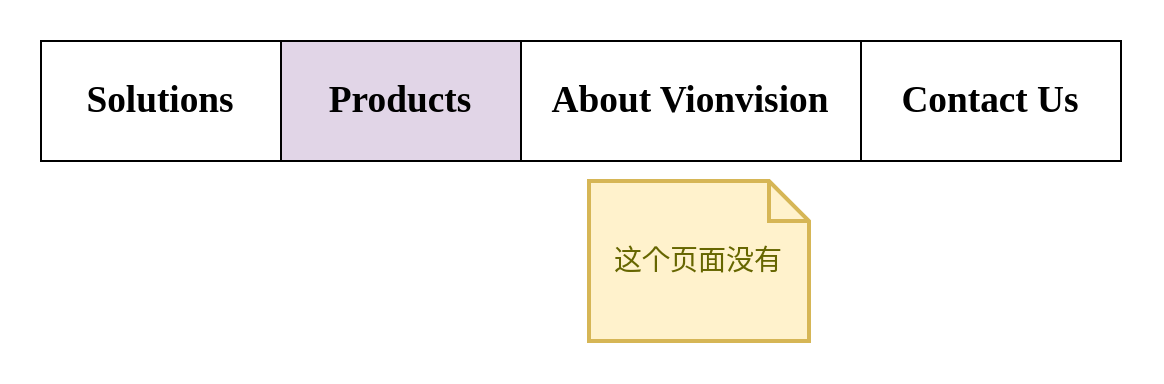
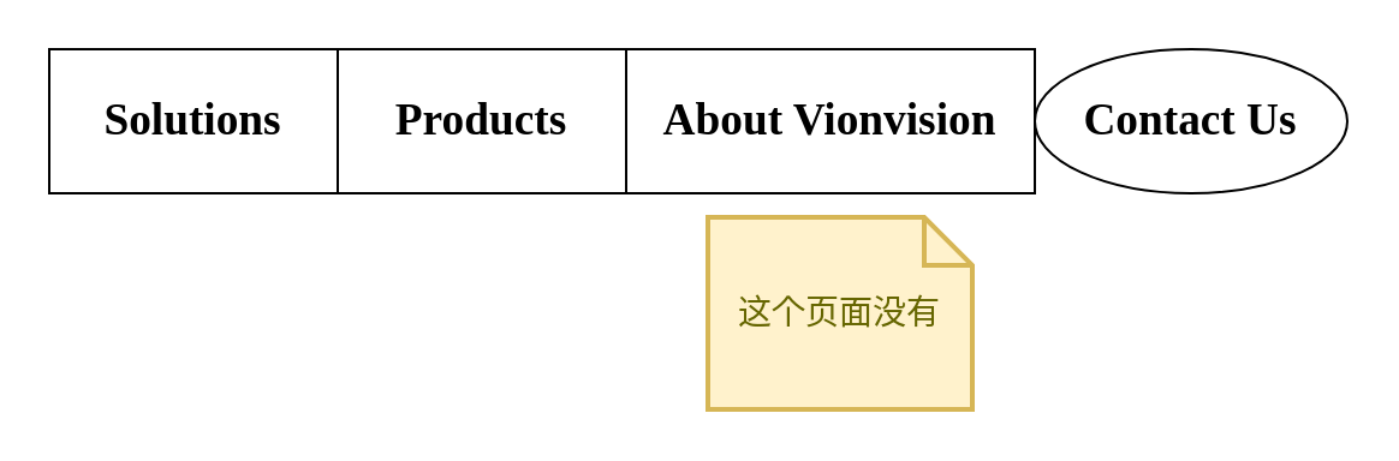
- <mxCell id="3" value="&lt;p style=&quot;margin: 0pt 0pt 0.0pt; text-align: justify; font-family: Calibri; font-size: 10.5pt;&quot; class=&quot;MsoNormal&quot;&gt;&lt;b&gt;&lt;span style=&quot;font-family: 等线; font-size: 14pt;&quot;&gt;Products&lt;/span&gt;&lt;/b&gt;&lt;/p&gt;" style="rounded=0;whiteSpace=wrap;html=1;fillColor=#e1d5e7;" parent="1" vertex="1"><mxGeometry x="140" y="20" width="120" height="60" as="geometry" /></mxCell>
+ <mxCell id="3" value="&lt;p style=&quot;margin: 0pt 0pt 0.0pt; text-align: justify; font-family: Calibri; font-size: 10.5pt;&quot; class=&quot;MsoNormal&quot;&gt;&lt;b&gt;&lt;span style=&quot;font-family: 等线; font-size: 14pt;&quot;&gt;Products&lt;/span&gt;&lt;/b&gt;&lt;/p&gt;" style="rounded=0;whiteSpace=wrap;html=1;" parent="1" vertex="1"><mxGeometry x="140" y="20" width="120" height="60" as="geometry" /></mxCell>
- <mxCell id="5" value="&lt;p style=&quot;margin: 0pt 0pt 0.0pt; text-align: justify; font-family: Calibri; font-size: 10.5pt;&quot; class=&quot;MsoNormal&quot;&gt;&lt;b&gt;&lt;span style=&quot;font-family: 等线; font-size: 14pt;&quot;&gt;Contact Us&lt;/span&gt;&lt;/b&gt;&lt;/p&gt;" style="rounded=0;whiteSpace=wrap;html=1;" parent="1" vertex="1"><mxGeometry x="430" y="20" width="130" height="60" as="geometry" /></mxCell>
+ <mxCell id="5" value="&lt;p style=&quot;margin: 0pt 0pt 0.0pt; text-align: justify; font-family: Calibri; font-size: 10.5pt;&quot; class=&quot;MsoNormal&quot;&gt;&lt;b&gt;&lt;span style=&quot;font-family: 等线; font-size: 14pt;&quot;&gt;Contact Us&lt;/span&gt;&lt;/b&gt;&lt;/p&gt;" style="ellipse;whiteSpace=wrap;html=1;" parent="1" vertex="1"><mxGeometry x="430" y="20" width="130" height="60" as="geometry" /></mxCell>
